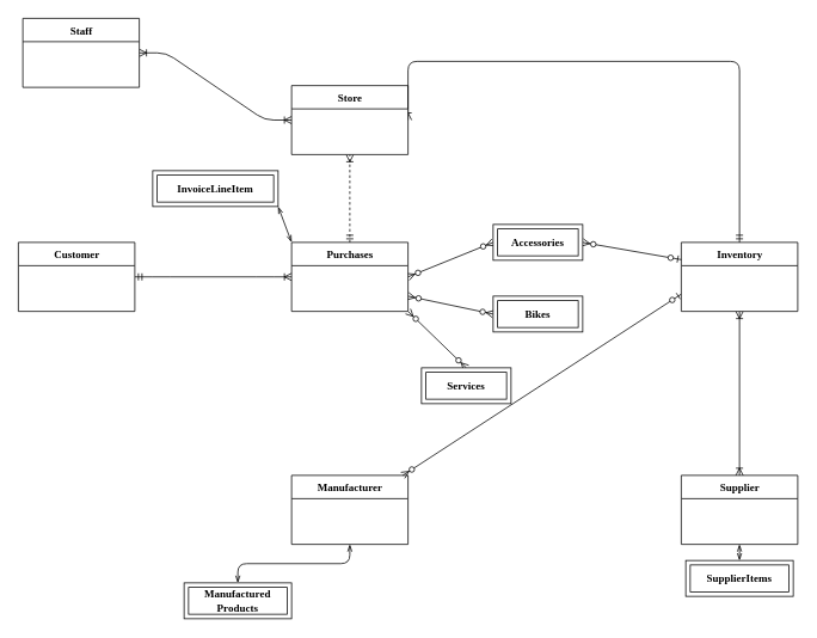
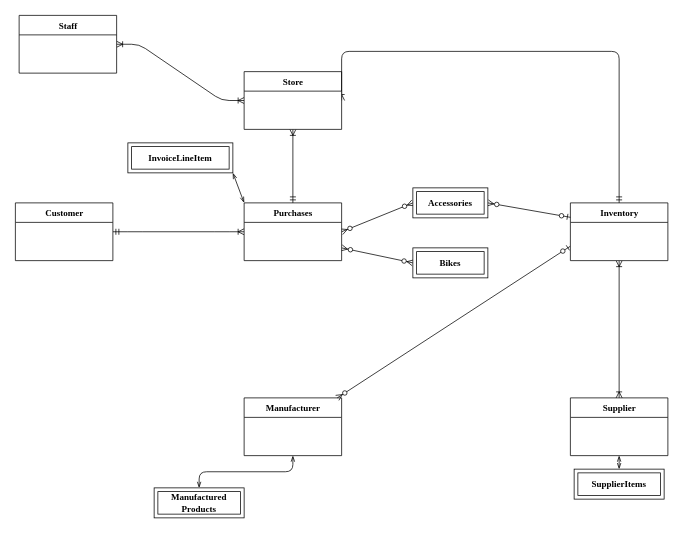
- <mxCell id="4" value="" style="fontSize=12;html=1;endArrow=ERoneToMany;startArrow=ERmandOne;exitX=0.5;exitY=0;exitDx=0;exitDy=0;entryX=0.5;entryY=1;entryDx=0;entryDy=0;dashed=1;" edge="1" parent="1" source="14" target="11"><mxGeometry width="100" height="100" relative="1" as="geometry"><mxPoint x="260" y="174.5" as="sourcePoint" /><mxPoint x="405" y="110" as="targetPoint" /></mxGeometry></mxCell>
+ <mxCell id="4" value="" style="fontSize=12;html=1;endArrow=ERoneToMany;startArrow=ERmandOne;exitX=0.5;exitY=0;exitDx=0;exitDy=0;entryX=0.5;entryY=1;entryDx=0;entryDy=0;" edge="1" parent="1" source="14" target="11"><mxGeometry width="100" height="100" relative="1" as="geometry"><mxPoint x="260" y="174.5" as="sourcePoint" /><mxPoint x="405" y="110" as="targetPoint" /></mxGeometry></mxCell>
- <mxCell id="9" value="" style="fontSize=12;html=1;endArrow=ERzeroToMany;startArrow=ERzeroToMany;exitX=0.5;exitY=0;exitDx=0;exitDy=0;endFill=1;startFill=1;entryX=1;entryY=1;entryDx=0;entryDy=0;" edge="1" parent="1" source="25" target="14"><mxGeometry width="100" height="100" relative="1" as="geometry"><mxPoint x="520" y="413" as="sourcePoint" /><mxPoint x="350" y="370" as="targetPoint" /></mxGeometry></mxCell>
- <mxCell id="25" value="&lt;span style=&quot;font-family: &amp;#34;verdana&amp;#34; ; font-weight: 700&quot;&gt;Services&lt;/span&gt;" style="shape=ext;margin=3;double=1;whiteSpace=wrap;html=1;align=center;" vertex="1" parent="1"><mxGeometry x="470" y="410" width="100" height="40" as="geometry" /></mxCell>
